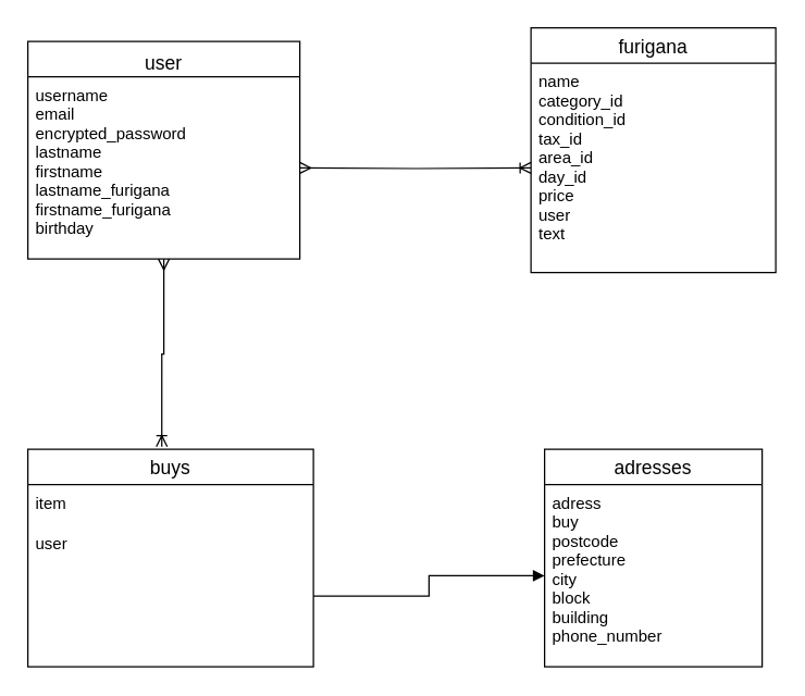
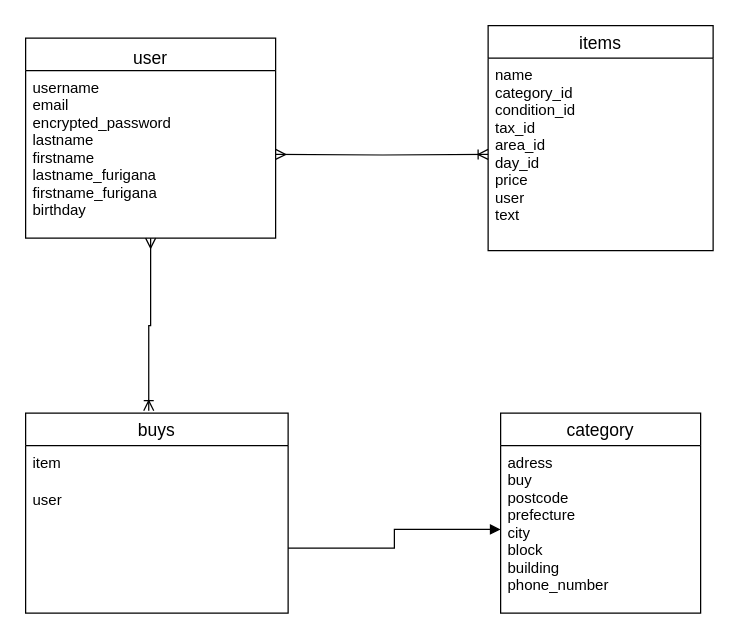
- <mxCell id="5" value="furigana" style="swimlane;fontStyle=0;childLayout=stackLayout;horizontal=1;startSize=26;horizontalStack=0;resizeParent=1;resizeParentMax=0;resizeLast=0;collapsible=1;marginBottom=0;align=center;fontSize=14;" vertex="1" parent="1"><mxGeometry x="390" y="20" width="180" height="180" as="geometry" /></mxCell>
+ <mxCell id="5" value="items" style="swimlane;fontStyle=0;childLayout=stackLayout;horizontal=1;startSize=26;horizontalStack=0;resizeParent=1;resizeParentMax=0;resizeLast=0;collapsible=1;marginBottom=0;align=center;fontSize=14;" vertex="1" parent="1"><mxGeometry x="390" y="20" width="180" height="180" as="geometry" /></mxCell>
- <mxCell id="10" value="adresses" style="swimlane;fontStyle=0;childLayout=stackLayout;horizontal=1;startSize=26;horizontalStack=0;resizeParent=1;resizeParentMax=0;resizeLast=0;collapsible=1;marginBottom=0;align=center;fontSize=14;" vertex="1" parent="1"><mxGeometry x="400" y="330" width="160" height="160" as="geometry" /></mxCell>
+ <mxCell id="10" value="category" style="swimlane;fontStyle=0;childLayout=stackLayout;horizontal=1;startSize=26;horizontalStack=0;resizeParent=1;resizeParentMax=0;resizeLast=0;collapsible=1;marginBottom=0;align=center;fontSize=14;" vertex="1" parent="1"><mxGeometry x="400" y="330" width="160" height="160" as="geometry" /></mxCell>
